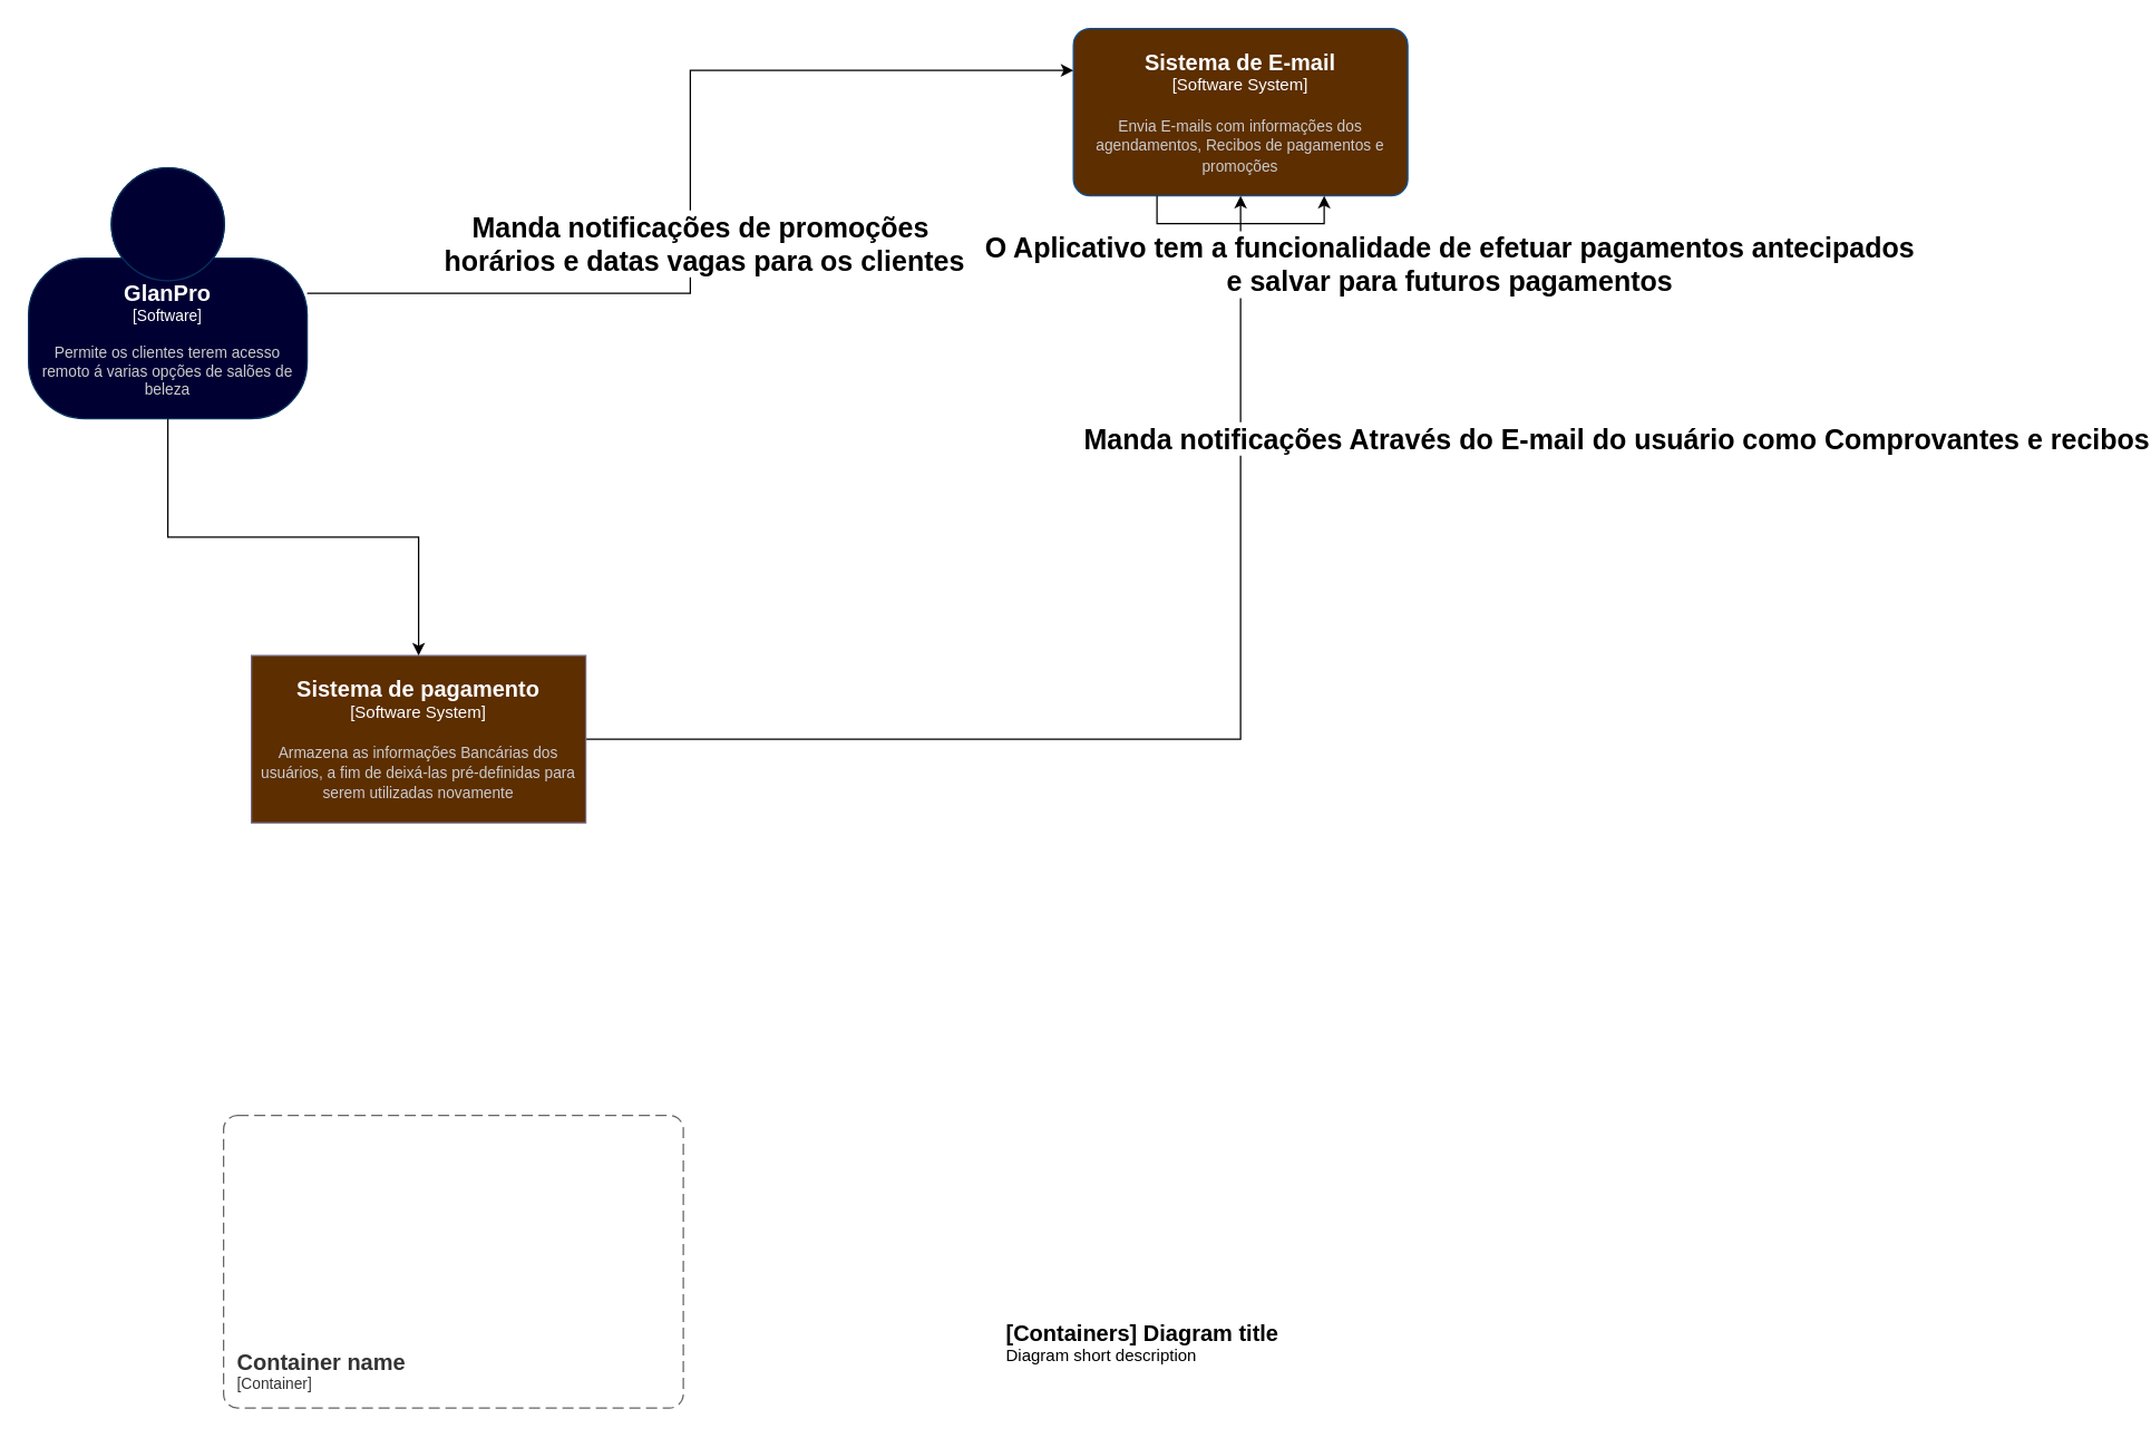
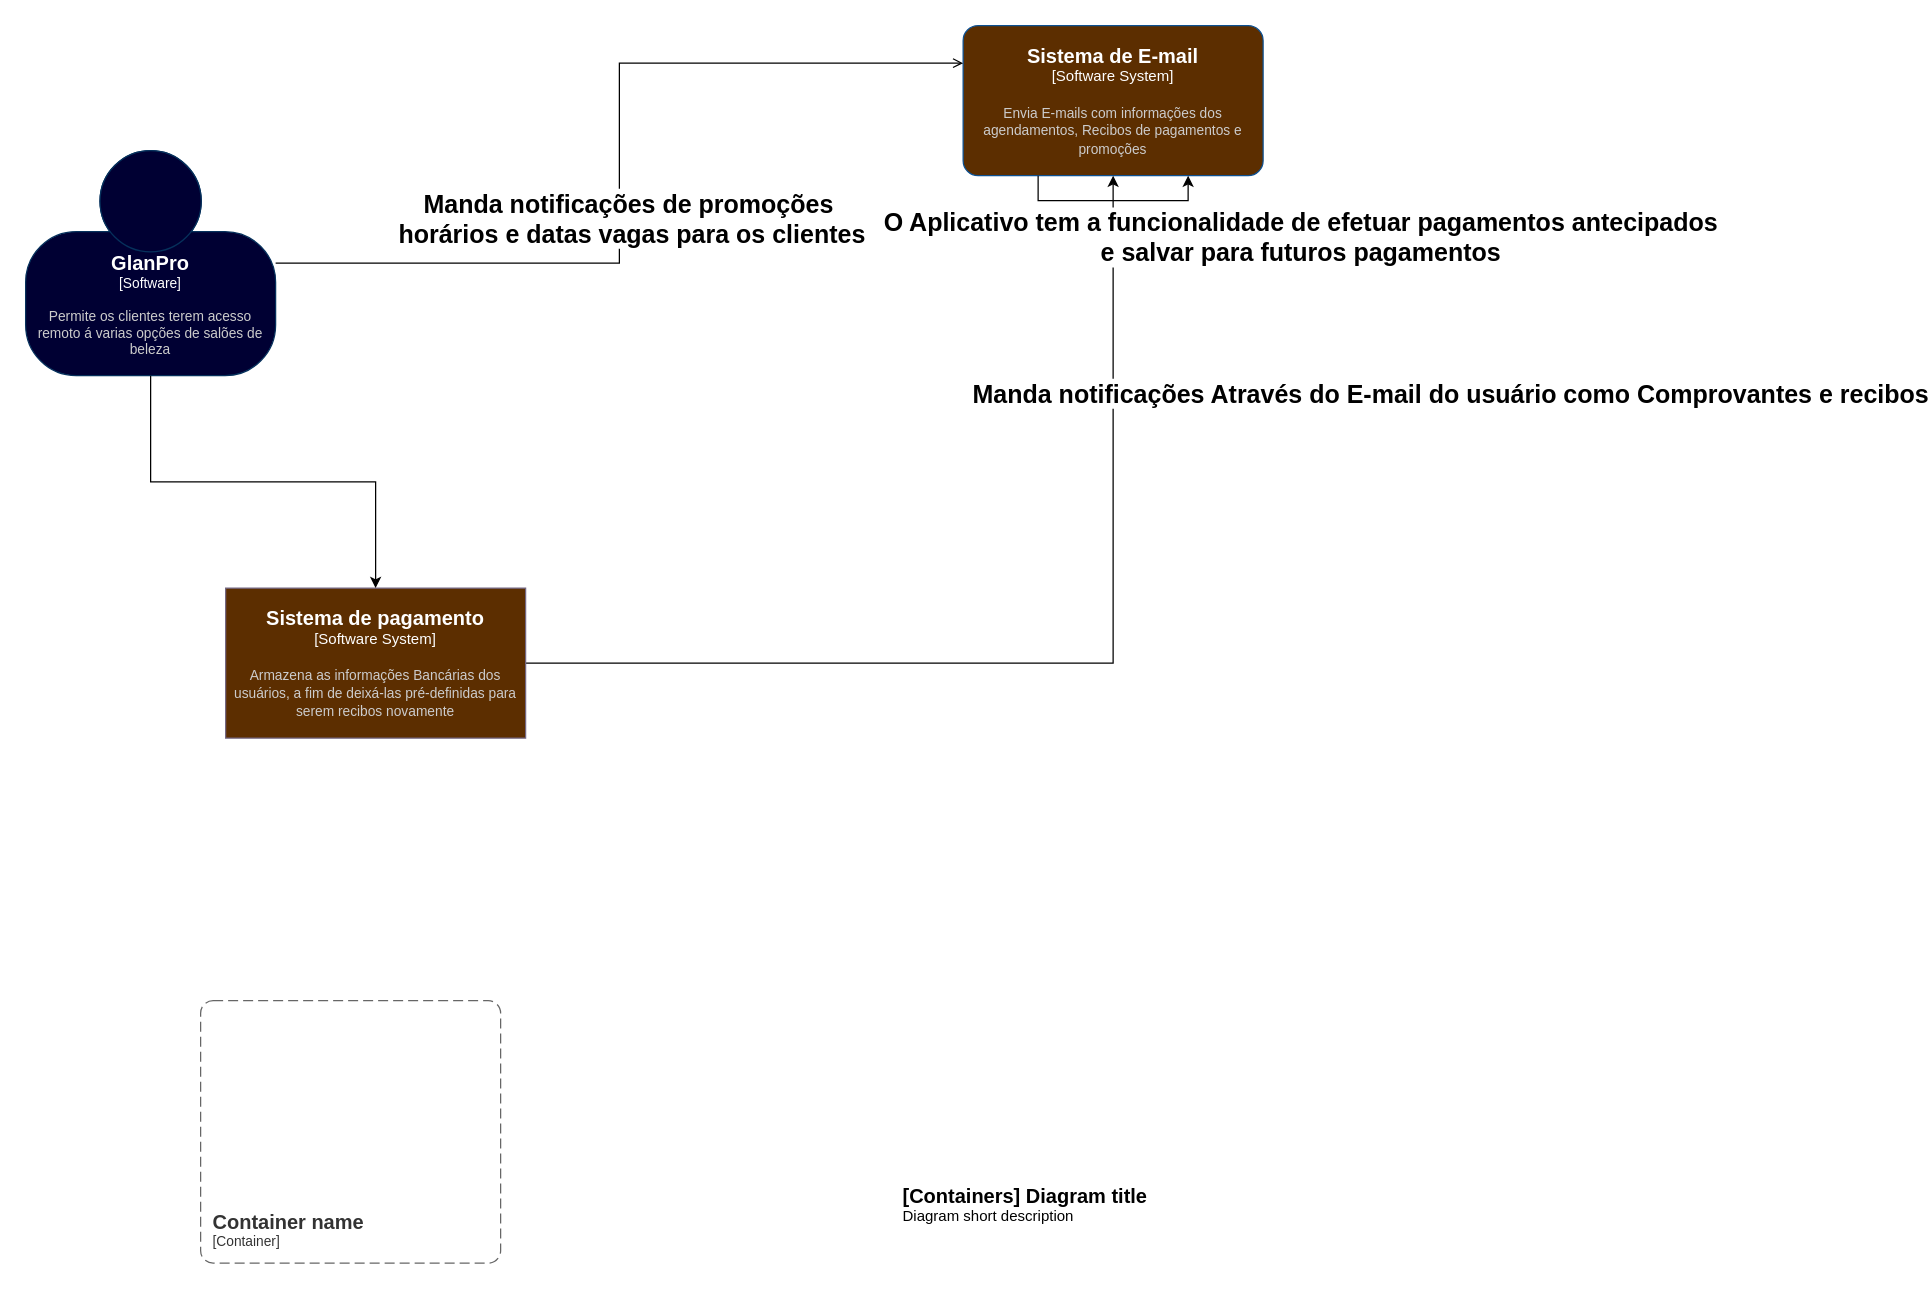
- <mxCell id="5" value="&lt;b&gt;Manda notificações de promoções&amp;nbsp;&lt;/b&gt;&lt;div&gt;&lt;b&gt;horários e datas vagas para os clientes&lt;/b&gt;&lt;/div&gt;" style="edgeStyle=orthogonalEdgeStyle;rounded=0;orthogonalLoop=1;jettySize=auto;html=1;entryX=0;entryY=0.25;entryDx=0;entryDy=0;entryPerimeter=0;fontSize=20;" edge="1" parent="1" source="6" target="2"><mxGeometry x="-0.125" y="-10" relative="1" as="geometry"><mxPoint x="420" y="20" as="targetPoint" /><mxPoint as="offset" /></mxGeometry></mxCell>
+ <mxCell id="5" value="&lt;b&gt;Manda notificações de promoções&amp;nbsp;&lt;/b&gt;&lt;div&gt;&lt;b&gt;horários e datas vagas para os clientes&lt;/b&gt;&lt;/div&gt;" style="edgeStyle=orthogonalEdgeStyle;rounded=0;orthogonalLoop=1;jettySize=auto;html=1;entryX=0;entryY=0.25;entryDx=0;entryDy=0;entryPerimeter=0;fontSize=20;endArrow=open;" edge="1" parent="1" source="6" target="2"><mxGeometry x="-0.125" y="-10" relative="1" as="geometry"><mxPoint x="420" y="20" as="targetPoint" /><mxPoint as="offset" /></mxGeometry></mxCell>
- <mxCell id="4" value="&lt;font style=&quot;font-size: 16px&quot;&gt;&lt;b&gt;Sistema de pagamento&#10;&lt;/b&gt;&lt;/font&gt;&lt;div&gt;[Software System]&lt;/div&gt;&lt;br&gt;&lt;div&gt;&lt;font style=&quot;font-size: 11px&quot;&gt;&lt;font color=&quot;#cccccc&quot;&gt;Armazena as informações Bancárias dos usuários, a fim de deixá-las pré-definidas para serem utilizadas novamente&lt;/font&gt;&lt;/div&gt;" style="rounded=1;whiteSpace=wrap;html=1;labelBackgroundColor=none;fillColor=#5C2E00;fontColor=#ffffff;align=center;arcSize=0;strokeColor=#736782;metaEdit=1;resizable=0;points=[[0.25,0,0],[0.5,0,0],[0.75,0,0],[1,0.25,0],[1,0.5,0],[1,0.75,0],[0.75,1,0],[0.5,1,0],[0.25,1,0],[0,0.75,0],[0,0.5,0],[0,0.25,0]];direction=east;" parent="1" vertex="1"><mxGeometry x="180" y="470" width="240" height="120" as="geometry" /></mxCell>
+ <mxCell id="4" value="&lt;font style=&quot;font-size: 16px&quot;&gt;&lt;b&gt;Sistema de pagamento&#10;&lt;/b&gt;&lt;/font&gt;&lt;div&gt;[Software System]&lt;/div&gt;&lt;br&gt;&lt;div&gt;&lt;font style=&quot;font-size: 11px&quot;&gt;&lt;font color=&quot;#cccccc&quot;&gt;Armazena as informações Bancárias dos usuários, a fim de deixá-las pré-definidas para serem recibos novamente&lt;/font&gt;&lt;/div&gt;" style="rounded=1;whiteSpace=wrap;html=1;labelBackgroundColor=none;fillColor=#5C2E00;fontColor=#ffffff;align=center;arcSize=0;strokeColor=#736782;metaEdit=1;resizable=0;points=[[0.25,0,0],[0.5,0,0],[0.75,0,0],[1,0.25,0],[1,0.5,0],[1,0.75,0],[0.75,1,0],[0.5,1,0],[0.25,1,0],[0,0.75,0],[0,0.5,0],[0,0.25,0]];direction=east;" parent="1" vertex="1"><mxGeometry x="180" y="470" width="240" height="120" as="geometry" /></mxCell>
- <mxCell id="9" value="&lt;font style=&quot;font-size: 16px&quot;&gt;&lt;b&gt;&lt;div style=&quot;text-align: left&quot;&gt;Container name&lt;/div&gt;&lt;/b&gt;&lt;/font&gt;&lt;div style=&quot;text-align: left&quot;&gt;[Container]&lt;/div&gt;" style="rounded=1;fontSize=11;whiteSpace=wrap;html=1;dashed=1;arcSize=20;fillColor=none;strokeColor=#666666;fontColor=#333333;labelBackgroundColor=none;align=left;verticalAlign=bottom;labelBorderColor=none;spacingTop=0;spacing=10;dashPattern=8 4;metaEdit=1;rotatable=0;perimeter=rectanglePerimeter;noLabel=0;labelPadding=0;allowArrows=0;connectable=0;expand=0;recursiveResize=0;editable=1;pointerEvents=0;absoluteArcSize=1;points=[[0.25,0,0],[0.5,0,0],[0.75,0,0],[1,0.25,0],[1,0.5,0],[1,0.75,0],[0.75,1,0],[0.5,1,0],[0.25,1,0],[0,0.75,0],[0,0.5,0],[0,0.25,0]];" vertex="1" parent="1"><mxGeometry x="160" y="800" width="330" height="210" as="geometry" /></mxCell>
+ <mxCell id="9" value="&lt;font style=&quot;font-size: 16px&quot;&gt;&lt;b&gt;&lt;div style=&quot;text-align: left&quot;&gt;Container name&lt;/div&gt;&lt;/b&gt;&lt;/font&gt;&lt;div style=&quot;text-align: left&quot;&gt;[Container]&lt;/div&gt;" style="rounded=1;fontSize=11;whiteSpace=wrap;html=1;dashed=1;arcSize=20;fillColor=none;strokeColor=#666666;fontColor=#333333;labelBackgroundColor=none;align=left;verticalAlign=bottom;labelBorderColor=none;spacingTop=0;spacing=10;dashPattern=8 4;metaEdit=1;rotatable=0;perimeter=rectanglePerimeter;noLabel=0;labelPadding=0;allowArrows=0;connectable=0;expand=0;recursiveResize=0;editable=1;pointerEvents=0;absoluteArcSize=1;points=[[0.25,0,0],[0.5,0,0],[0.75,0,0],[1,0.25,0],[1,0.5,0],[1,0.75,0],[0.75,1,0],[0.5,1,0],[0.25,1,0],[0,0.75,0],[0,0.5,0],[0,0.25,0]];" vertex="1" parent="1"><mxGeometry x="160" y="800" width="240" height="210" as="geometry" /></mxCell>
